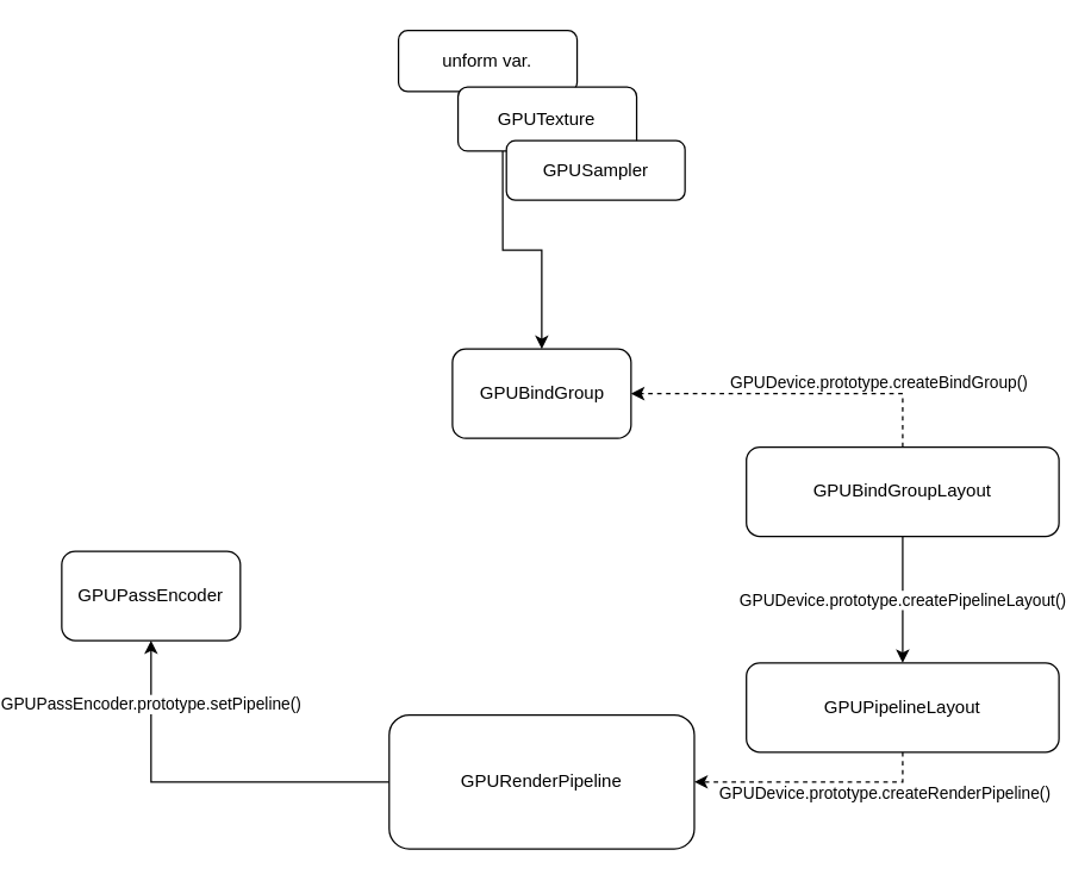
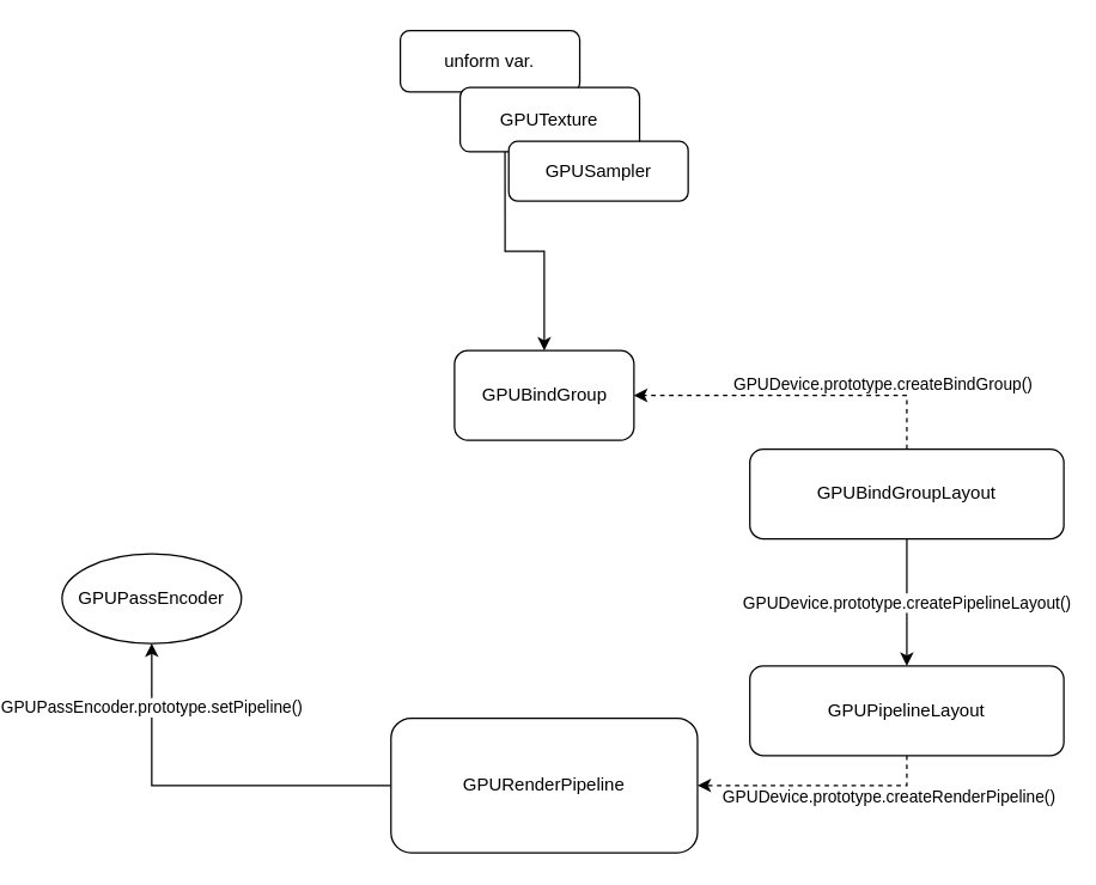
- <mxCell id="10" value="GPUPassEncoder" style="whiteSpace=wrap;html=1;rounded=1;" vertex="1" parent="1"><mxGeometry x="20" y="370" width="120" height="60" as="geometry" /></mxCell>
+ <mxCell id="10" value="GPUPassEncoder" style="ellipse;whiteSpace=wrap;html=1;" vertex="1" parent="1"><mxGeometry x="20" y="370" width="120" height="60" as="geometry" /></mxCell>
